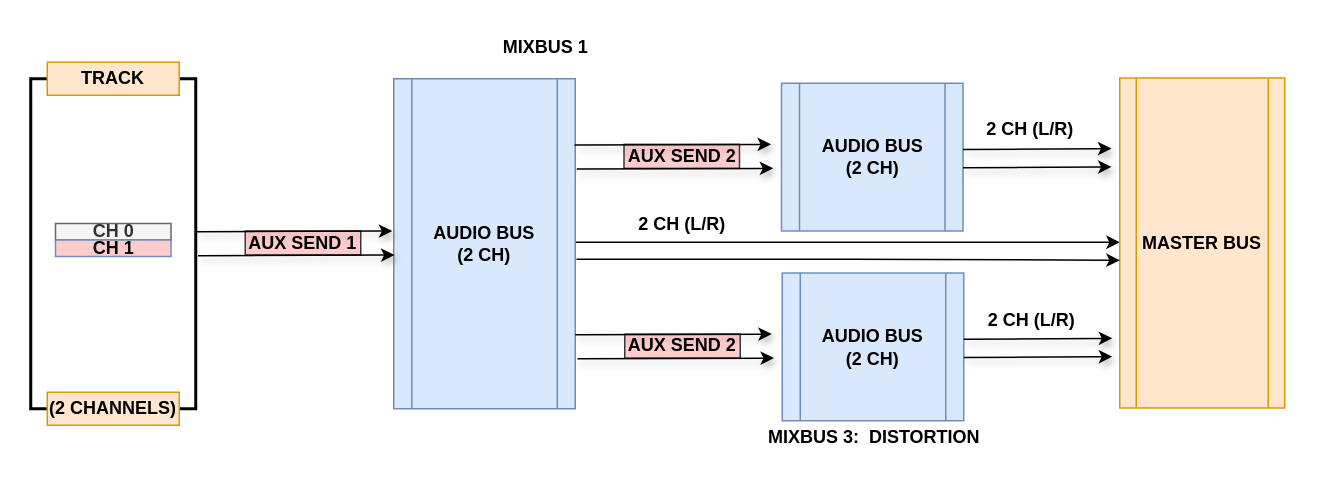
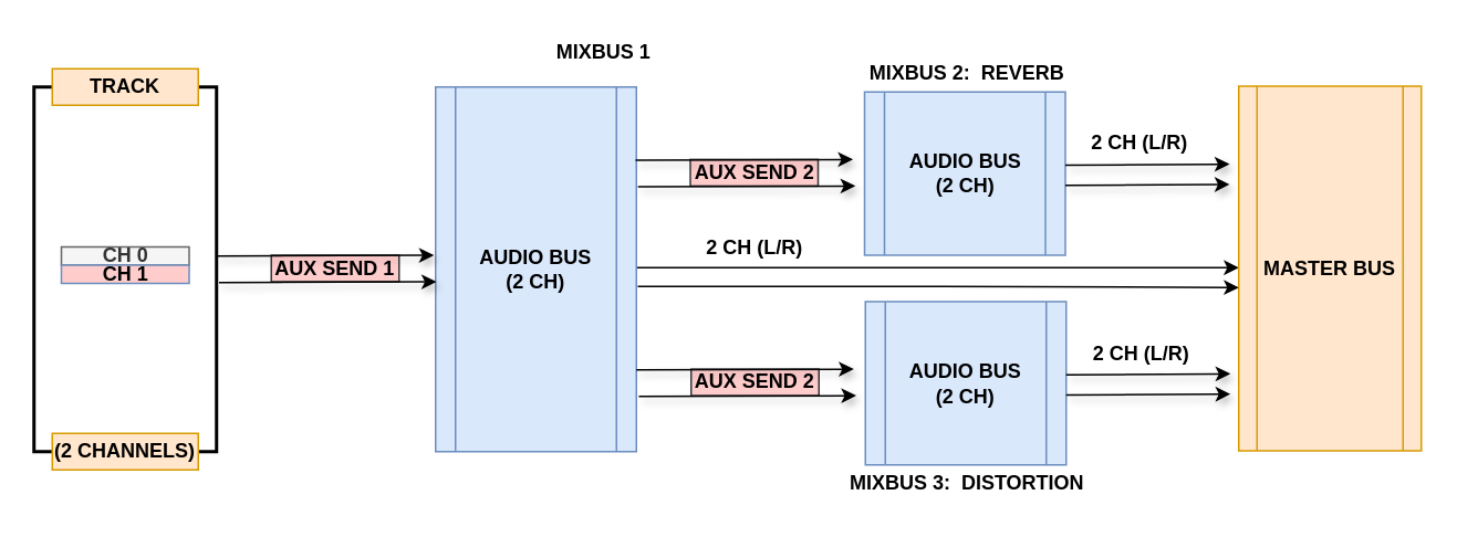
+ <mxCell id="17" value="&lt;b&gt;MIXBUS&lt;/b&gt; &lt;b&gt;2:&amp;nbsp; REVERB&lt;br&gt;&lt;/b&gt;" style="text;html=1;align=center;verticalAlign=middle;resizable=0;points=[];autosize=1;fontColor=#000000;" vertex="1" parent="1"><mxGeometry x="515.5" y="33" width="132" height="22" as="geometry" /></mxCell>
